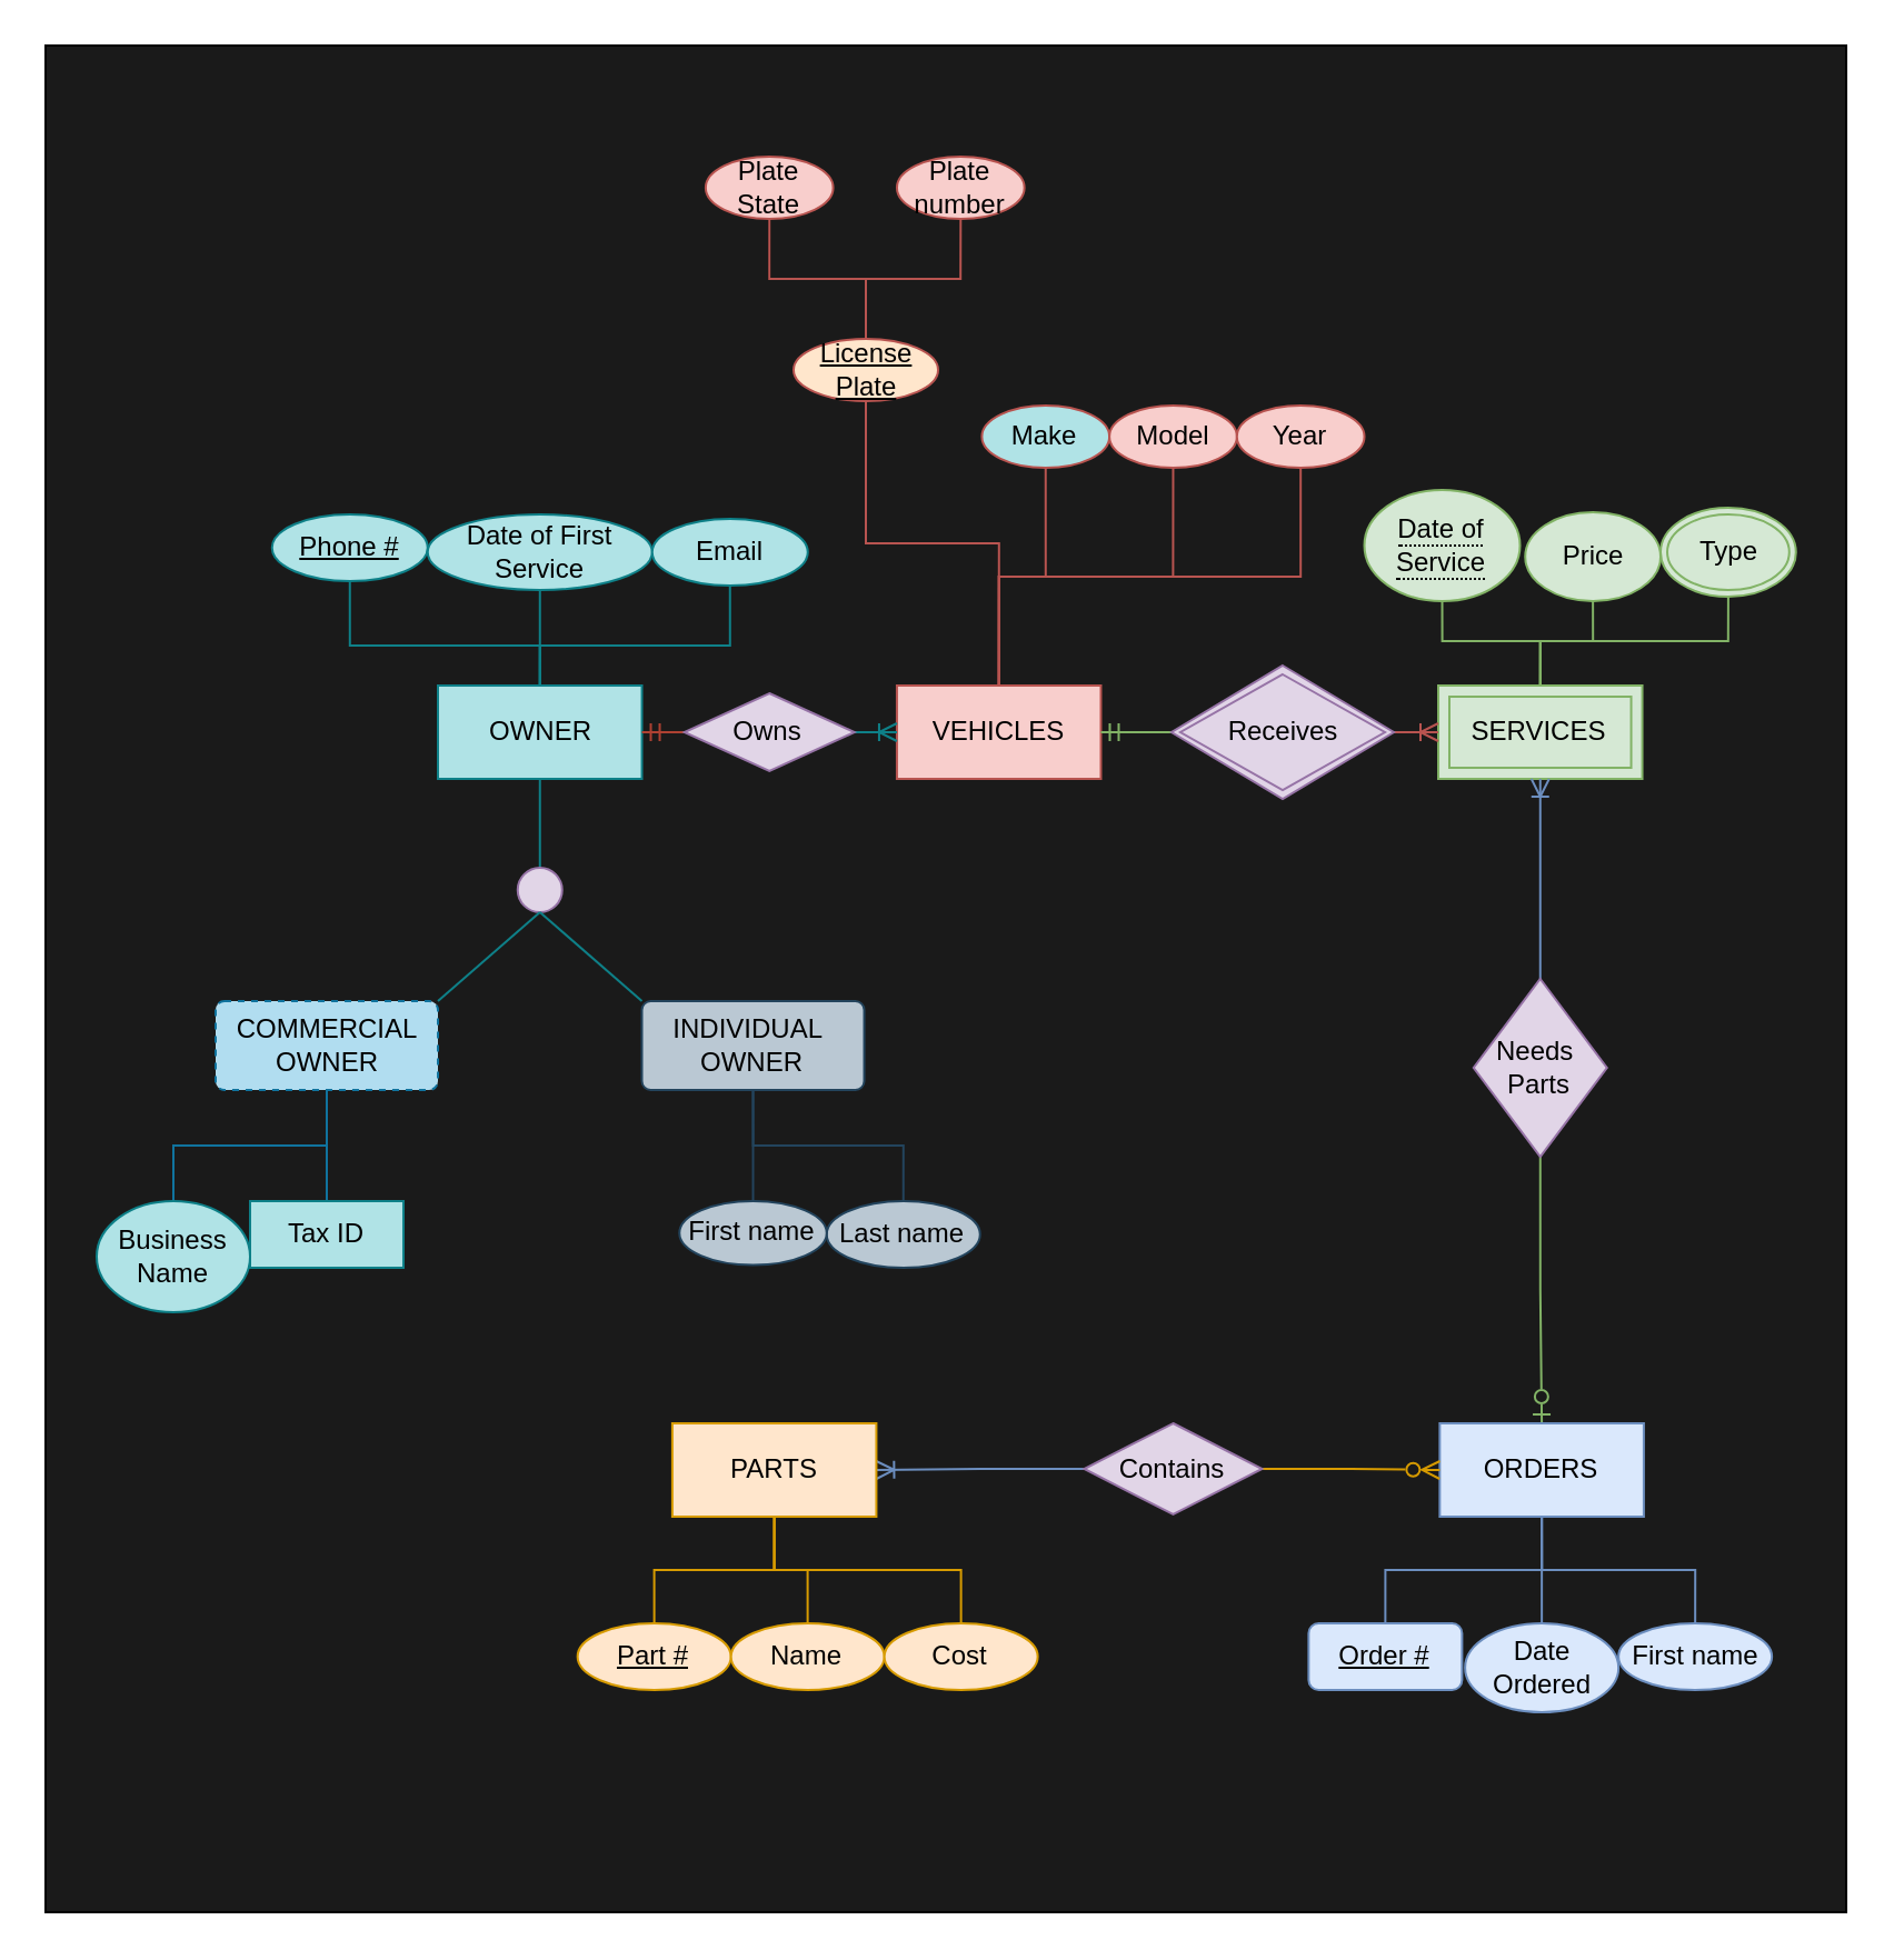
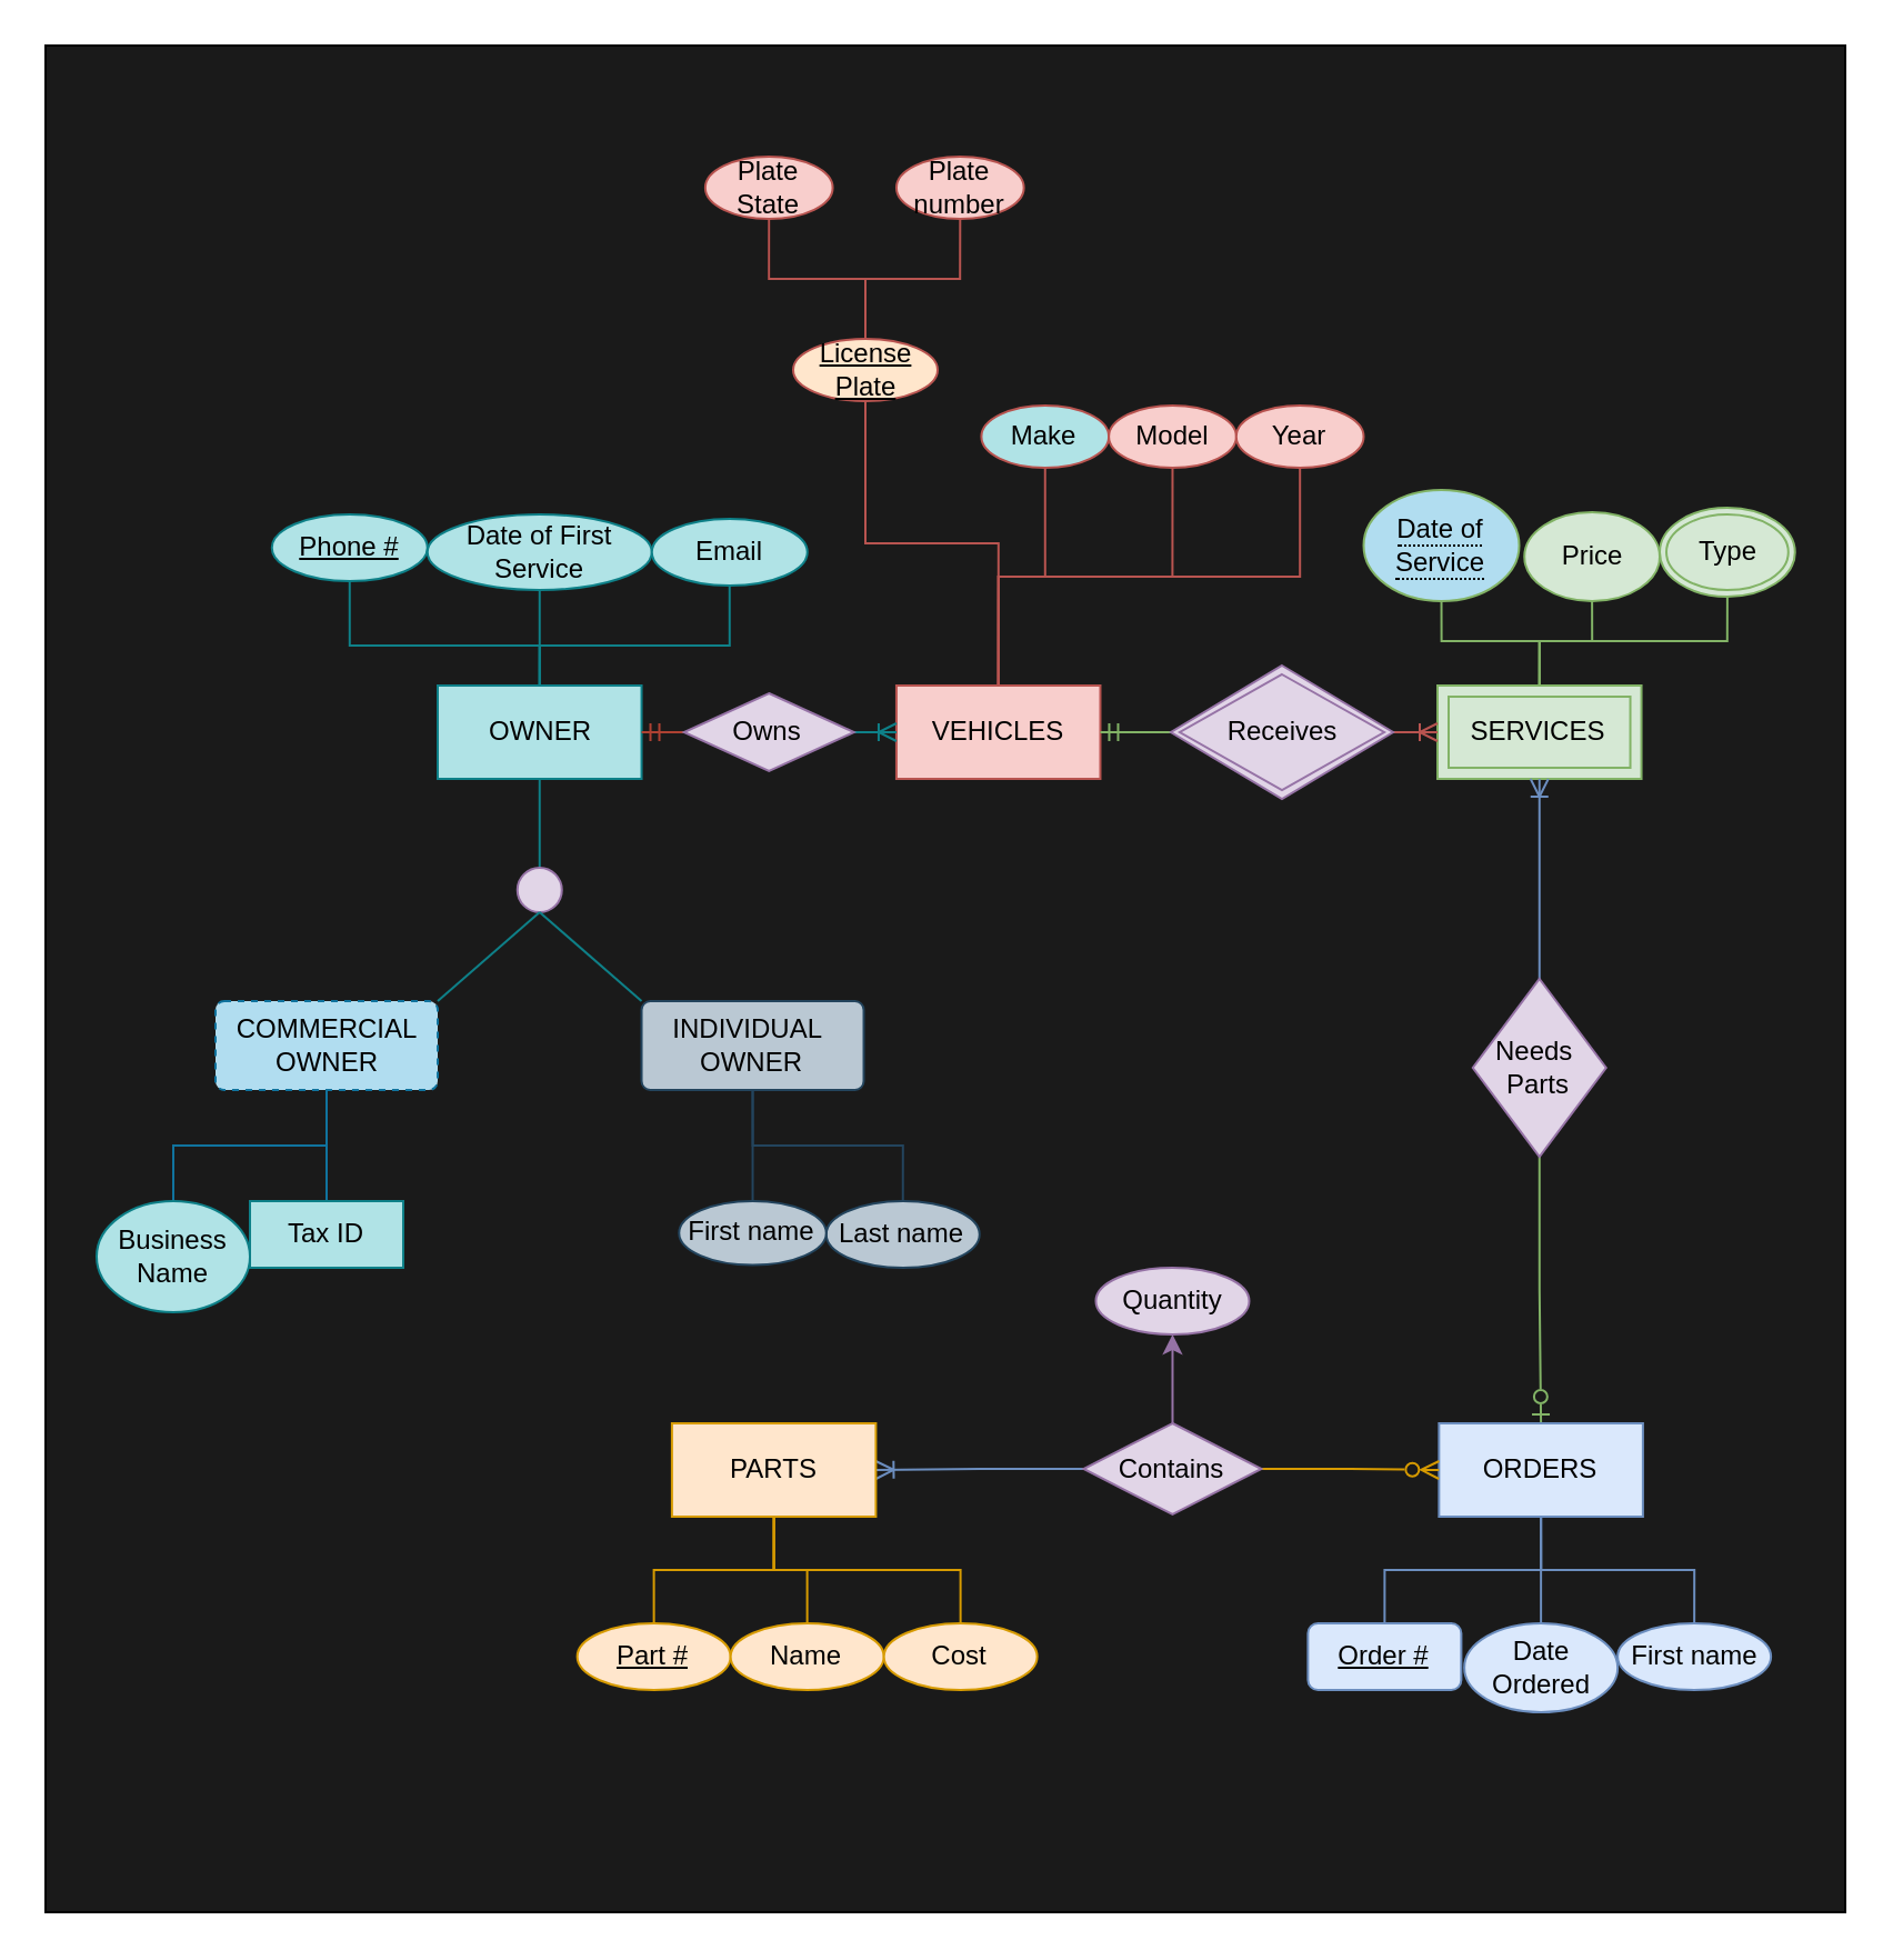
- <mxCell id="30" value="&lt;span style=&quot;border-bottom: 1px dotted&quot;&gt;Date of Service&lt;/span&gt;" style="ellipse;whiteSpace=wrap;html=1;align=center;container=0;fillColor=#d5e8d4;strokeColor=#82b366;" parent="1" vertex="1"><mxGeometry x="613.26" y="220" width="70" height="50" as="geometry" /></mxCell>
+ <mxCell id="30" value="&lt;span style=&quot;border-bottom: 1px dotted&quot;&gt;Date of Service&lt;/span&gt;" style="ellipse;whiteSpace=wrap;html=1;align=center;container=0;fillColor=#b1ddf0;strokeColor=#82b366;" parent="1" vertex="1"><mxGeometry x="613.26" y="220" width="70" height="50" as="geometry" /></mxCell>
+ <mxCell id="73" value="Quantity" style="ellipse;whiteSpace=wrap;html=1;align=center;container=0;fillColor=#e1d5e7;strokeColor=#9673a6;" parent="54" vertex="1"><mxGeometry x="233.42" width="69" height="30" as="geometry" /></mxCell>
+ <mxCell id="64" style="edgeStyle=orthogonalEdgeStyle;rounded=0;orthogonalLoop=1;jettySize=auto;html=1;exitX=0.5;exitY=0;exitDx=0;exitDy=0;entryX=0.5;entryY=1;entryDx=0;entryDy=0;fillColor=#e1d5e7;strokeColor=#9673a6;" parent="54" source="65" target="73" edge="1"><mxGeometry relative="1" as="geometry" /></mxCell>
